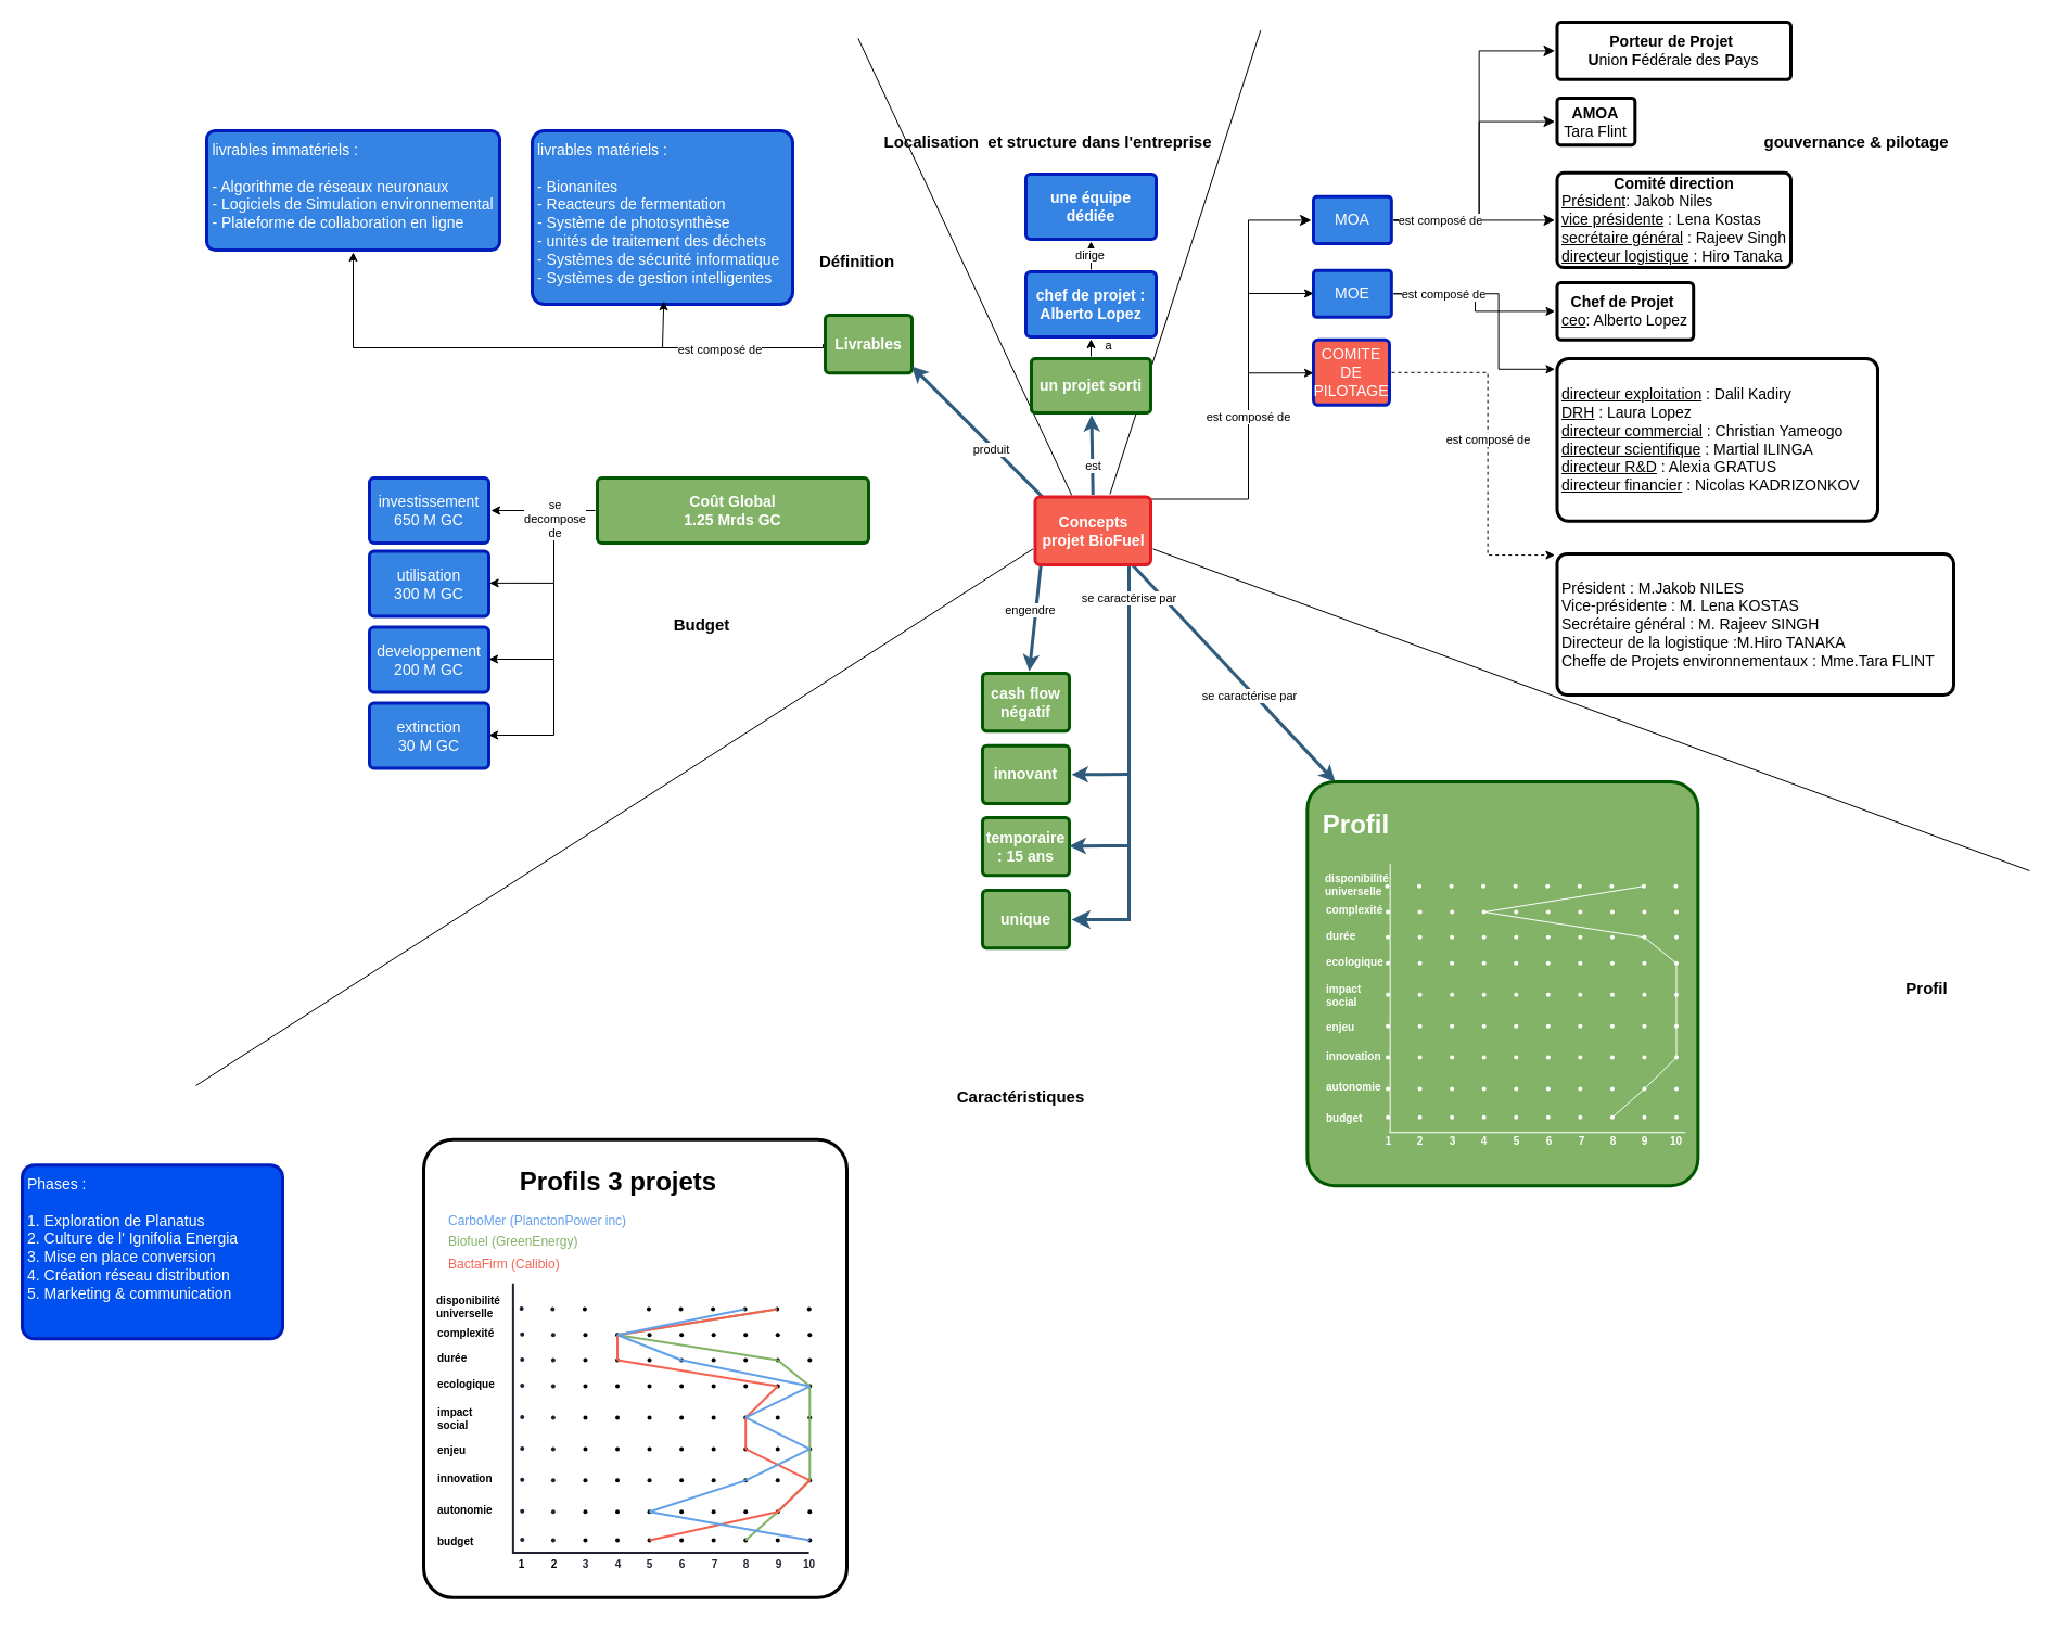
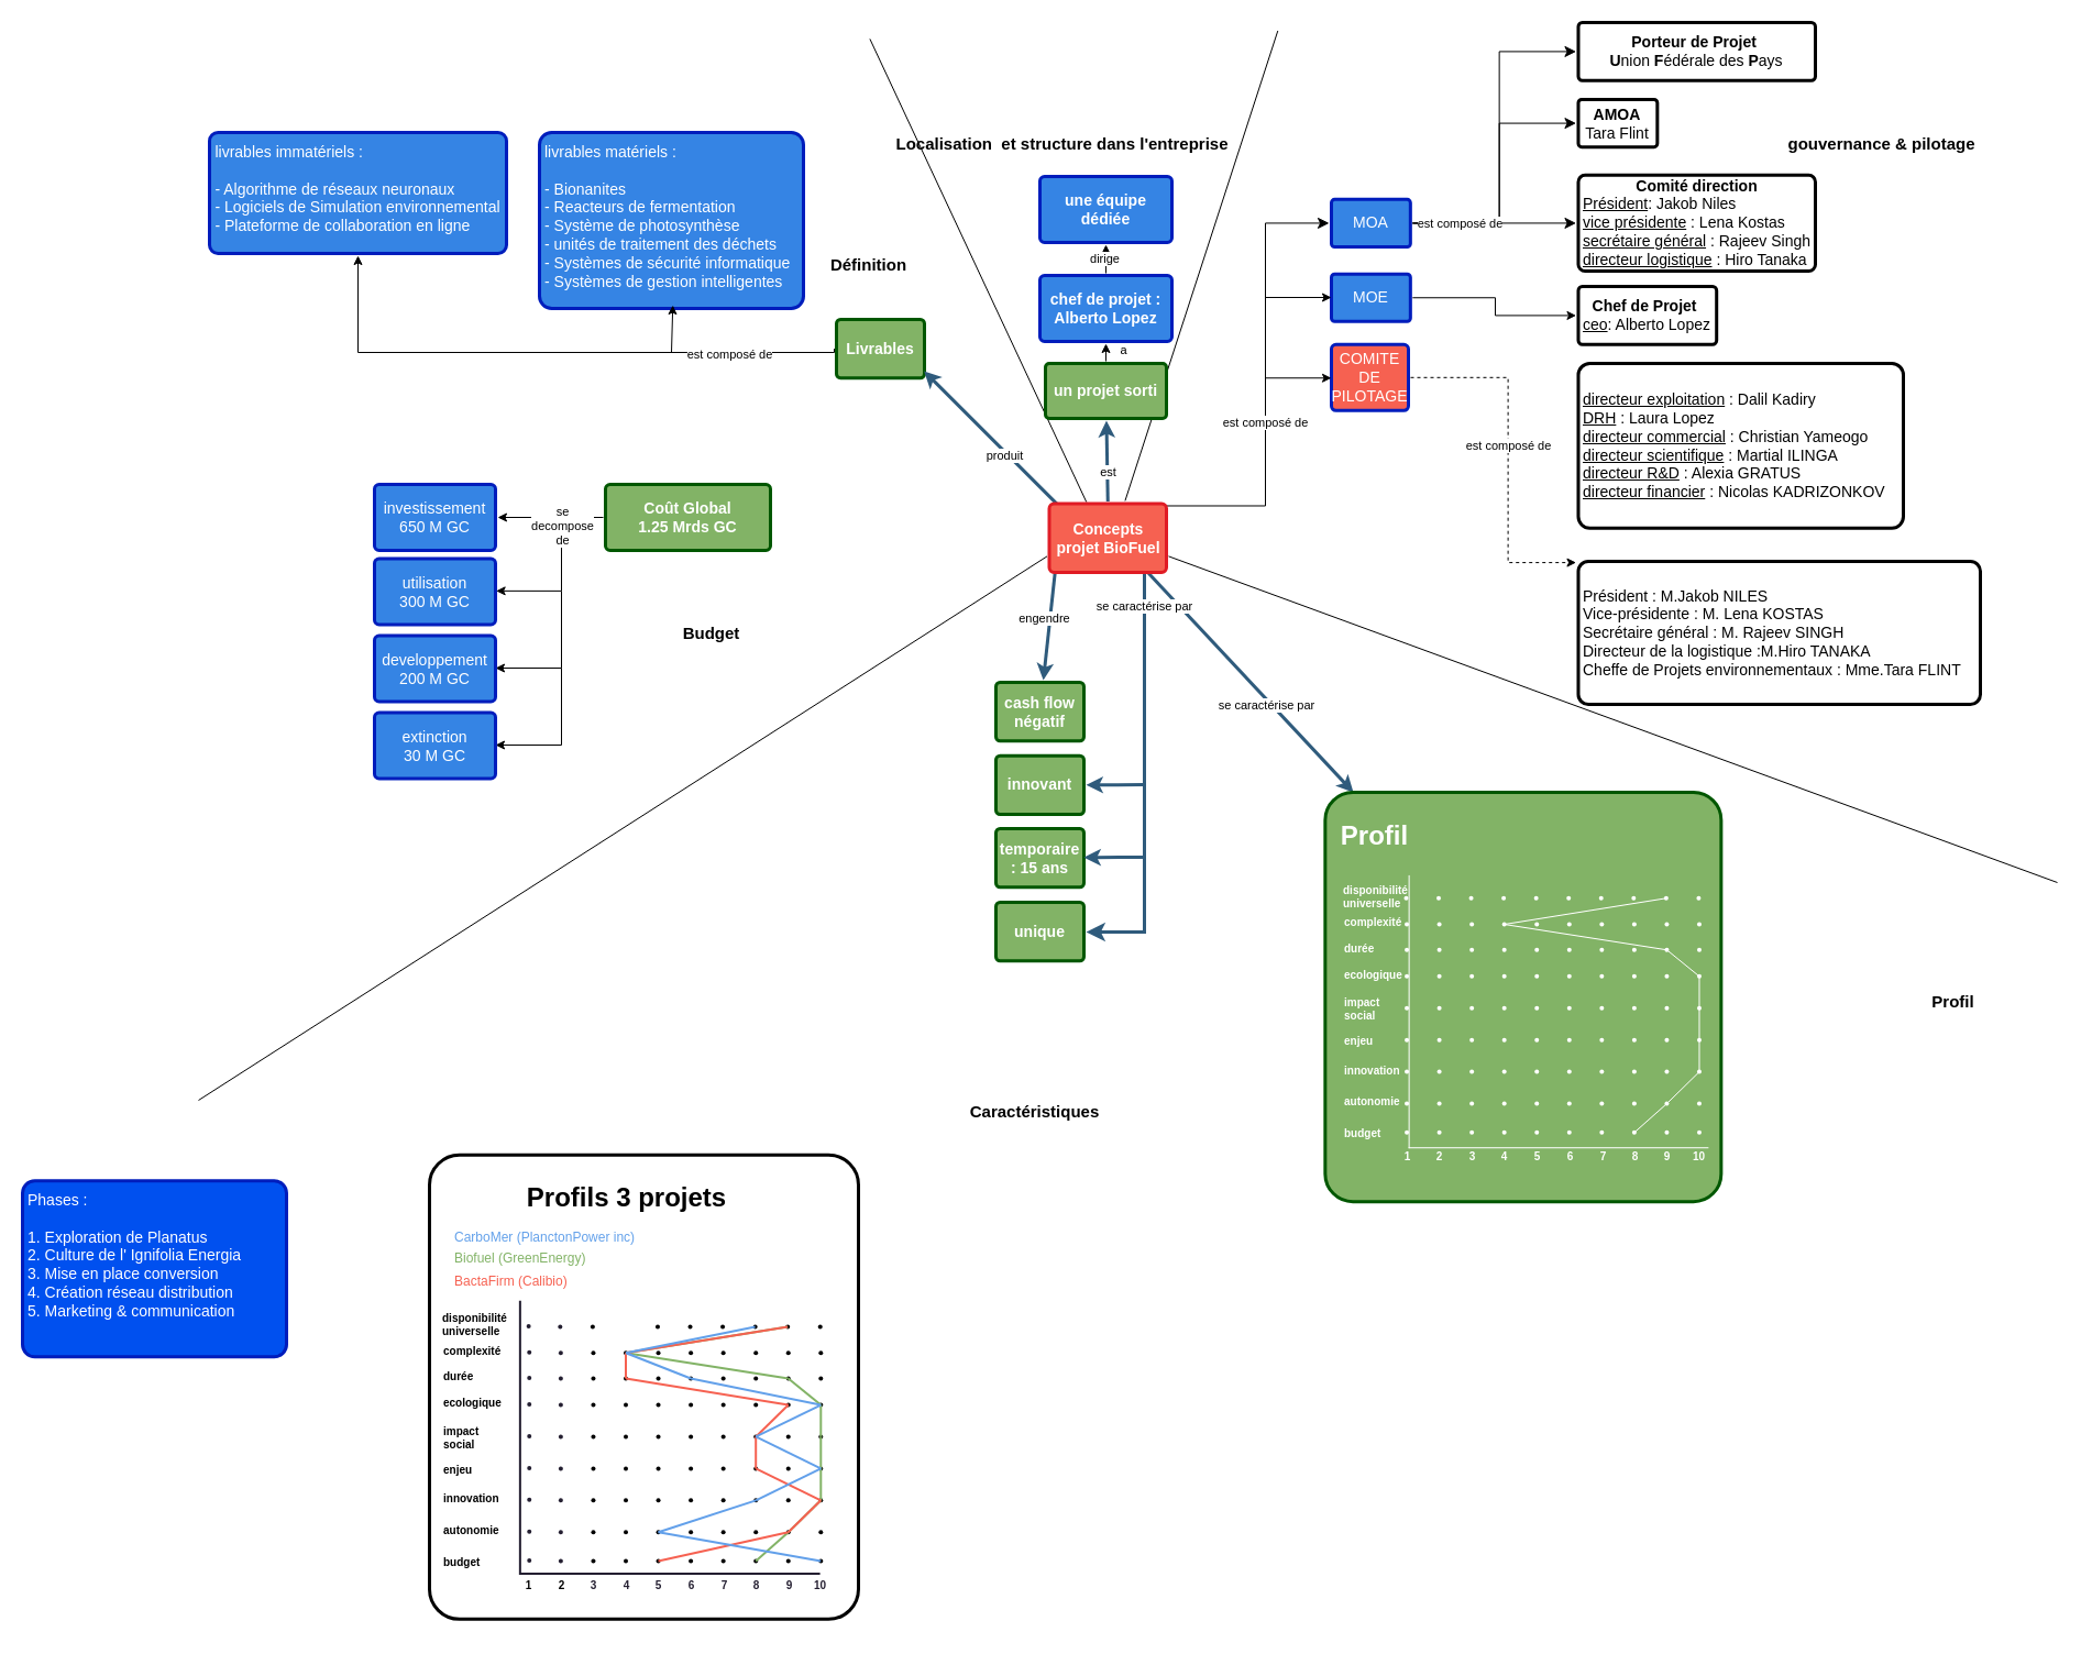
- <mxCell id="42" style="edgeStyle=elbowEdgeStyle;rounded=0;orthogonalLoop=1;jettySize=auto;html=1;exitX=1;exitY=0.5;exitDx=0;exitDy=0;" edge="1" parent="36" source="39" target="40"><mxGeometry relative="1" as="geometry"><mxPoint x="82.612" y="259.711" as="sourcePoint" /><mxPoint x="159.837" y="308.165" as="targetPoint" /><Array as="points"><mxPoint x="170.612" y="319.794" /></Array></mxGeometry></mxCell>
- <mxCell id="43" value="est composé de " style="edgeLabel;html=1;align=center;verticalAlign=middle;resizable=0;points=[];" vertex="1" connectable="0" parent="42"><mxGeometry x="-0.51" y="-4" relative="1" as="geometry"><mxPoint x="-7" y="-4" as="offset" /></mxGeometry></mxCell>
- <mxCell id="65" value="Coût Global &lt;br&gt;1.25 Mrds GC" style="rounded=1;whiteSpace=wrap;html=1;shadow=0;labelBackgroundColor=none;strokeColor=#005700;strokeWidth=3;fillColor=#82b366;fontFamily=Helvetica;fontSize=14;fontColor=#ffffff;align=center;spacing=5;fontStyle=1;arcSize=7;perimeterSpacing=2;" vertex="1" parent="1"><mxGeometry x="550" y="440" width="250" height="60" as="geometry" /></mxCell>
+ <mxCell id="65" value="Coût Global &lt;br&gt;1.25 Mrds GC" style="rounded=1;whiteSpace=wrap;html=1;shadow=0;labelBackgroundColor=none;strokeColor=#005700;strokeWidth=3;fillColor=#82b366;fontFamily=Helvetica;fontSize=14;fontColor=#ffffff;align=center;spacing=5;fontStyle=1;arcSize=7;perimeterSpacing=2;" vertex="1" parent="1"><mxGeometry x="550" y="440" width="150" height="60" as="geometry" /></mxCell>
